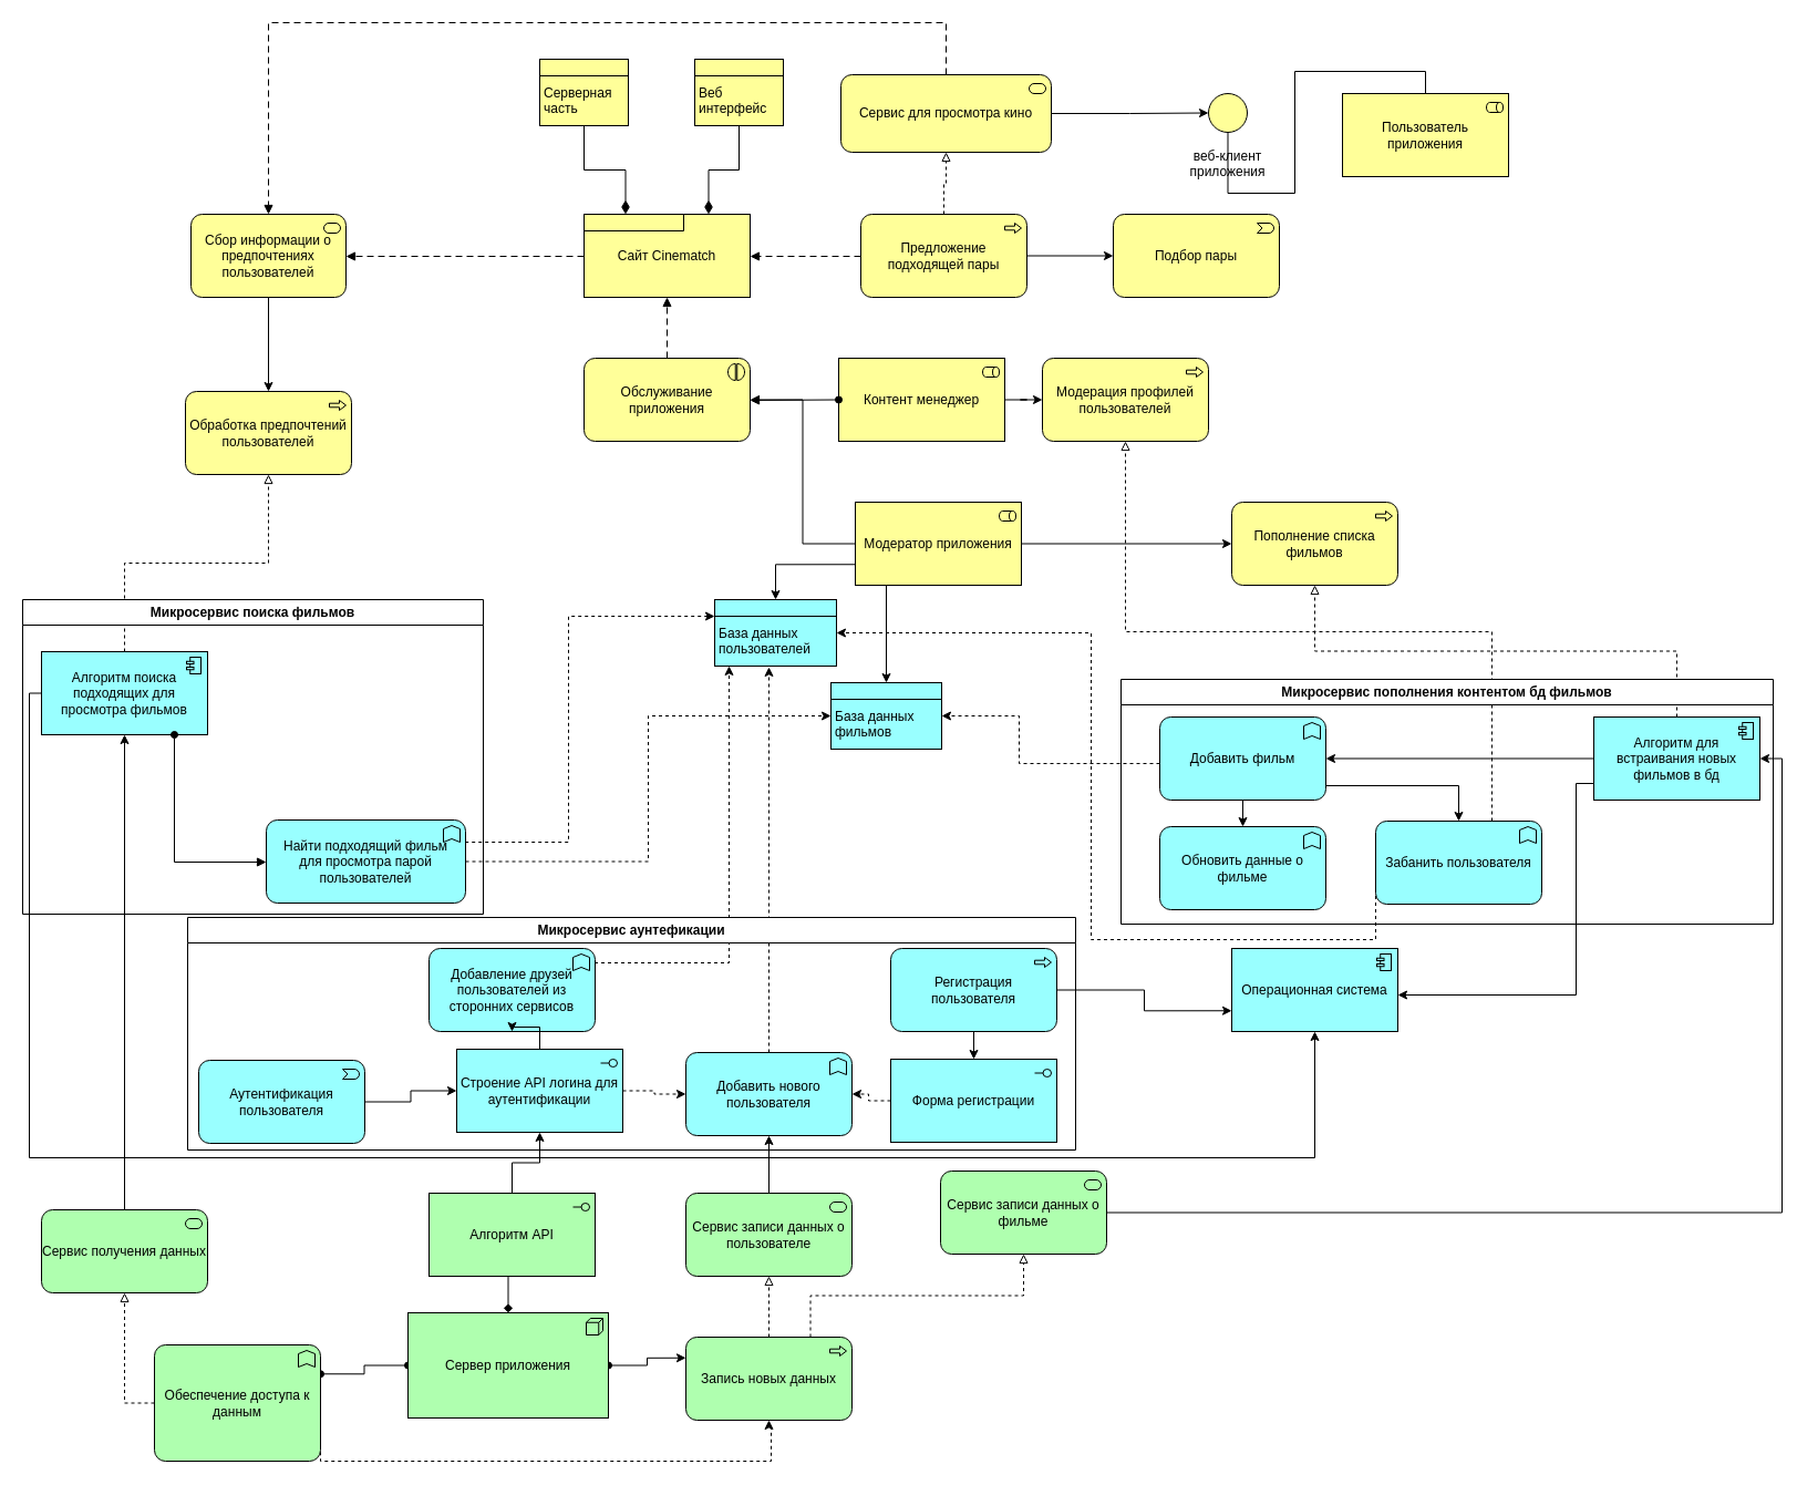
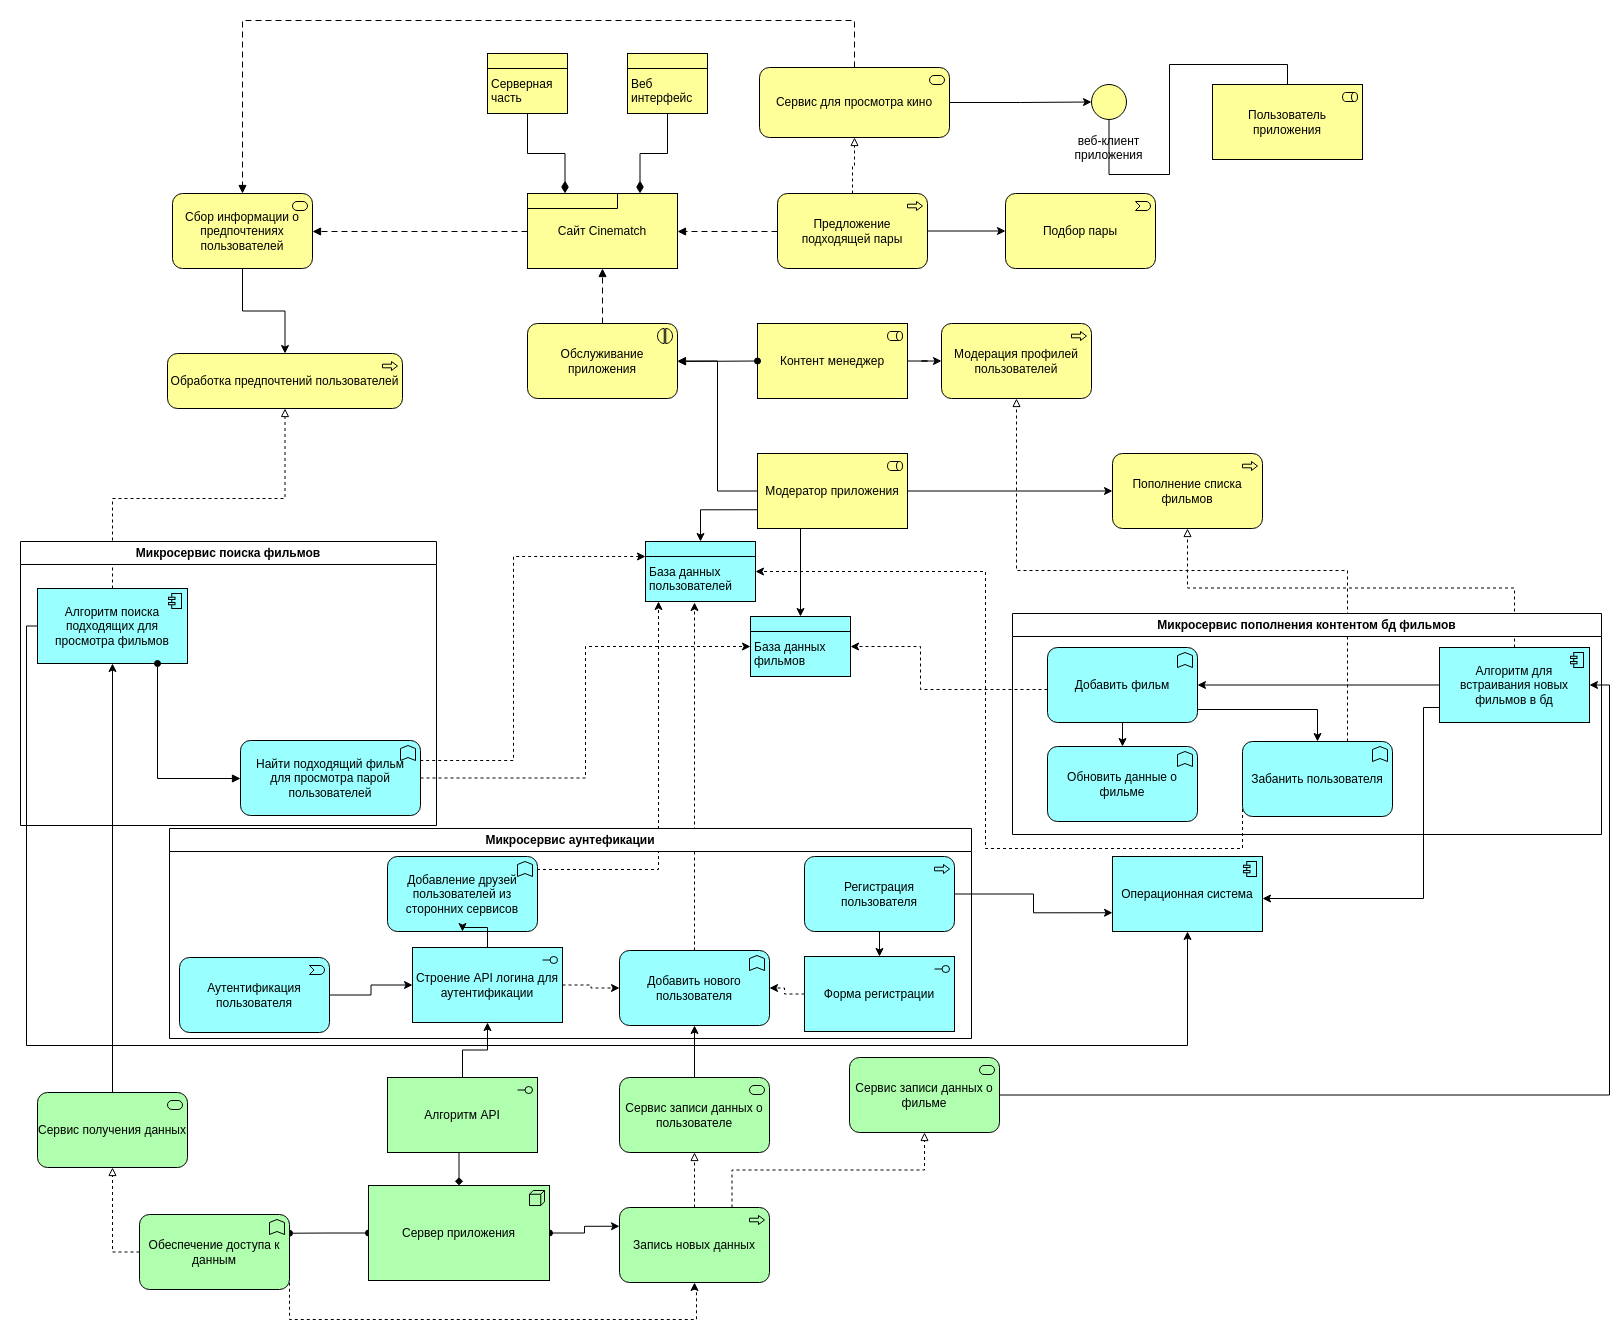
- <mxCell id="19" value="Обработка предпочтений пользователей" style="html=1;outlineConnect=0;whiteSpace=wrap;fillColor=#ffff99;shape=mxgraph.archimate3.application;appType=proc;archiType=rounded;" parent="1" vertex="1"><mxGeometry x="167" y="353" width="150" height="75" as="geometry" /></mxCell>
+ <mxCell id="19" value="Обработка предпочтений пользователей" style="html=1;outlineConnect=0;whiteSpace=wrap;fillColor=#ffff99;shape=mxgraph.archimate3.application;appType=proc;archiType=rounded;" parent="1" vertex="1"><mxGeometry x="167" y="353" width="235" height="55" as="geometry" /></mxCell>
- <mxCell id="15" value="Модератор приложения" style="html=1;outlineConnect=0;whiteSpace=wrap;fillColor=#ffff99;shape=mxgraph.archimate3.application;appType=role;archiType=square;" parent="1" vertex="1"><mxGeometry x="772" y="453" width="150" height="75" as="geometry" /></mxCell>
+ <mxCell id="15" value="Модератор приложения" style="html=1;outlineConnect=0;whiteSpace=wrap;fillColor=#ffff99;shape=mxgraph.archimate3.application;appType=role;archiType=square;" parent="1" vertex="1"><mxGeometry x="757" y="453" width="150" height="75" as="geometry" /></mxCell>
- <mxCell id="65" value="Обеспечение доступа к данным" style="html=1;outlineConnect=0;whiteSpace=wrap;fillColor=#AFFFAF;shape=mxgraph.archimate3.application;appType=func;archiType=rounded;" parent="1" vertex="1"><mxGeometry x="139" y="1214" width="150" height="105" as="geometry" /></mxCell>
+ <mxCell id="65" value="Обеспечение доступа к данным" style="html=1;outlineConnect=0;whiteSpace=wrap;fillColor=#AFFFAF;shape=mxgraph.archimate3.application;appType=func;archiType=rounded;" parent="1" vertex="1"><mxGeometry x="139" y="1214" width="150" height="75" as="geometry" /></mxCell>
